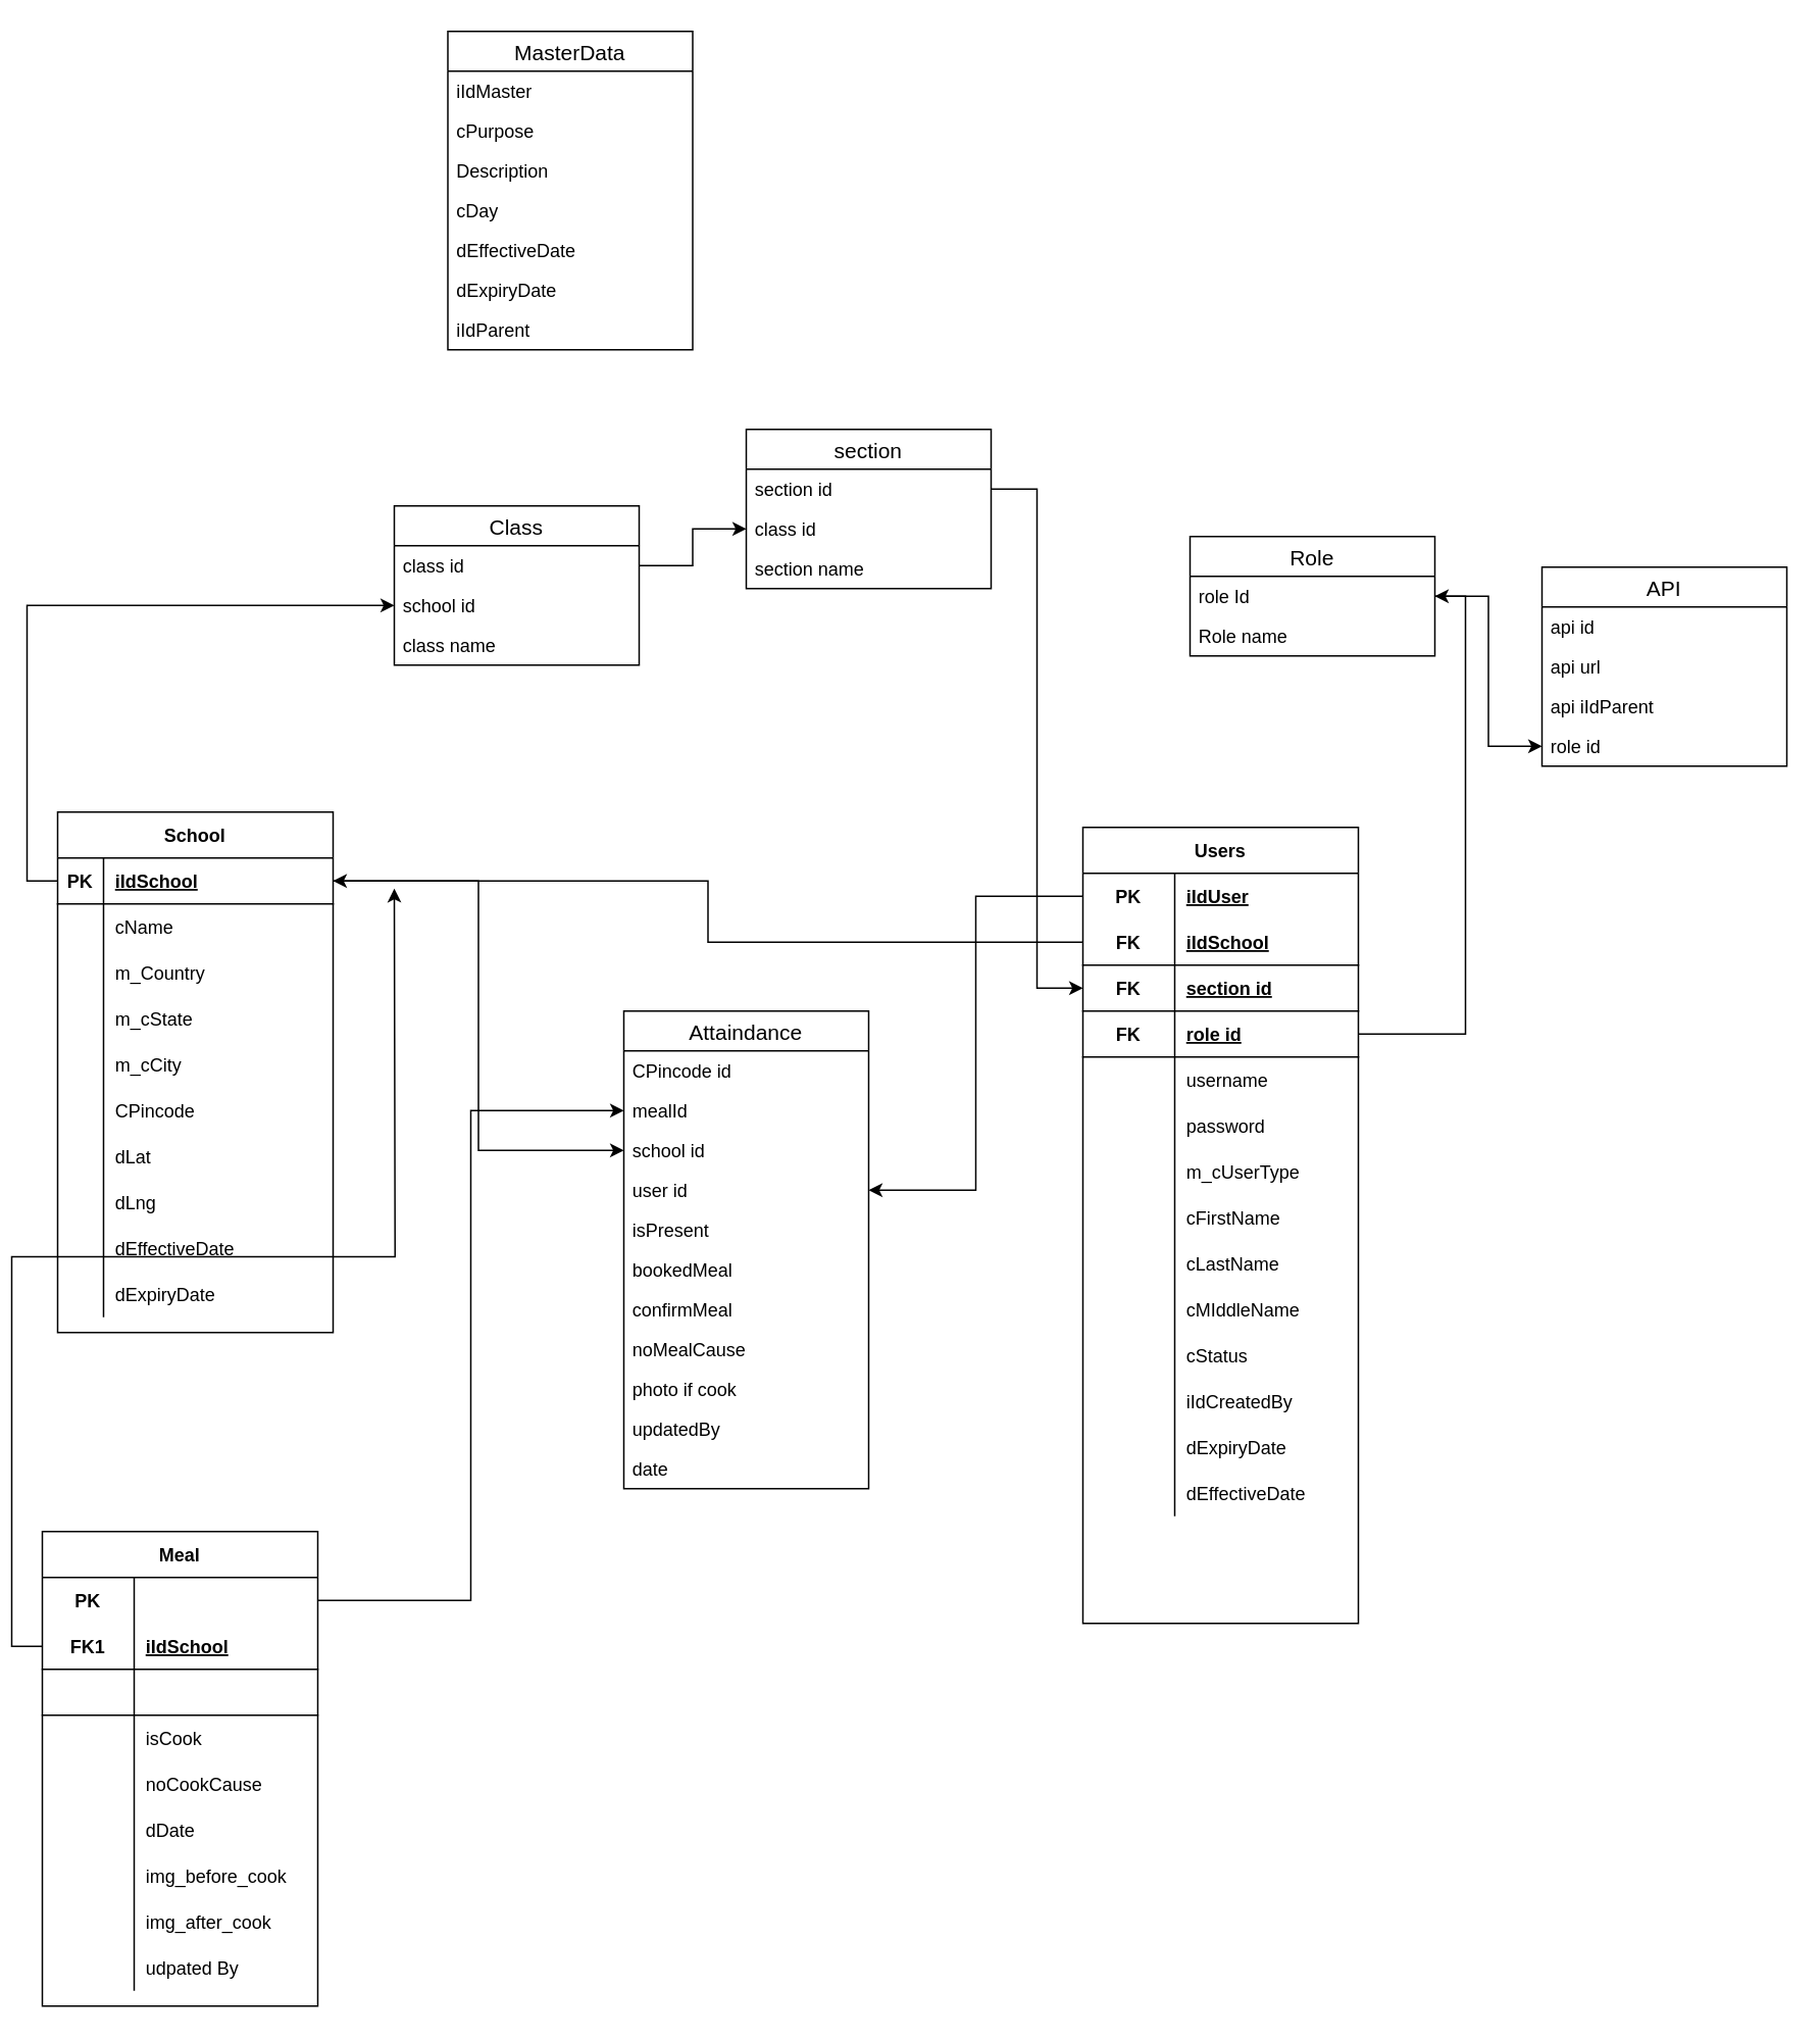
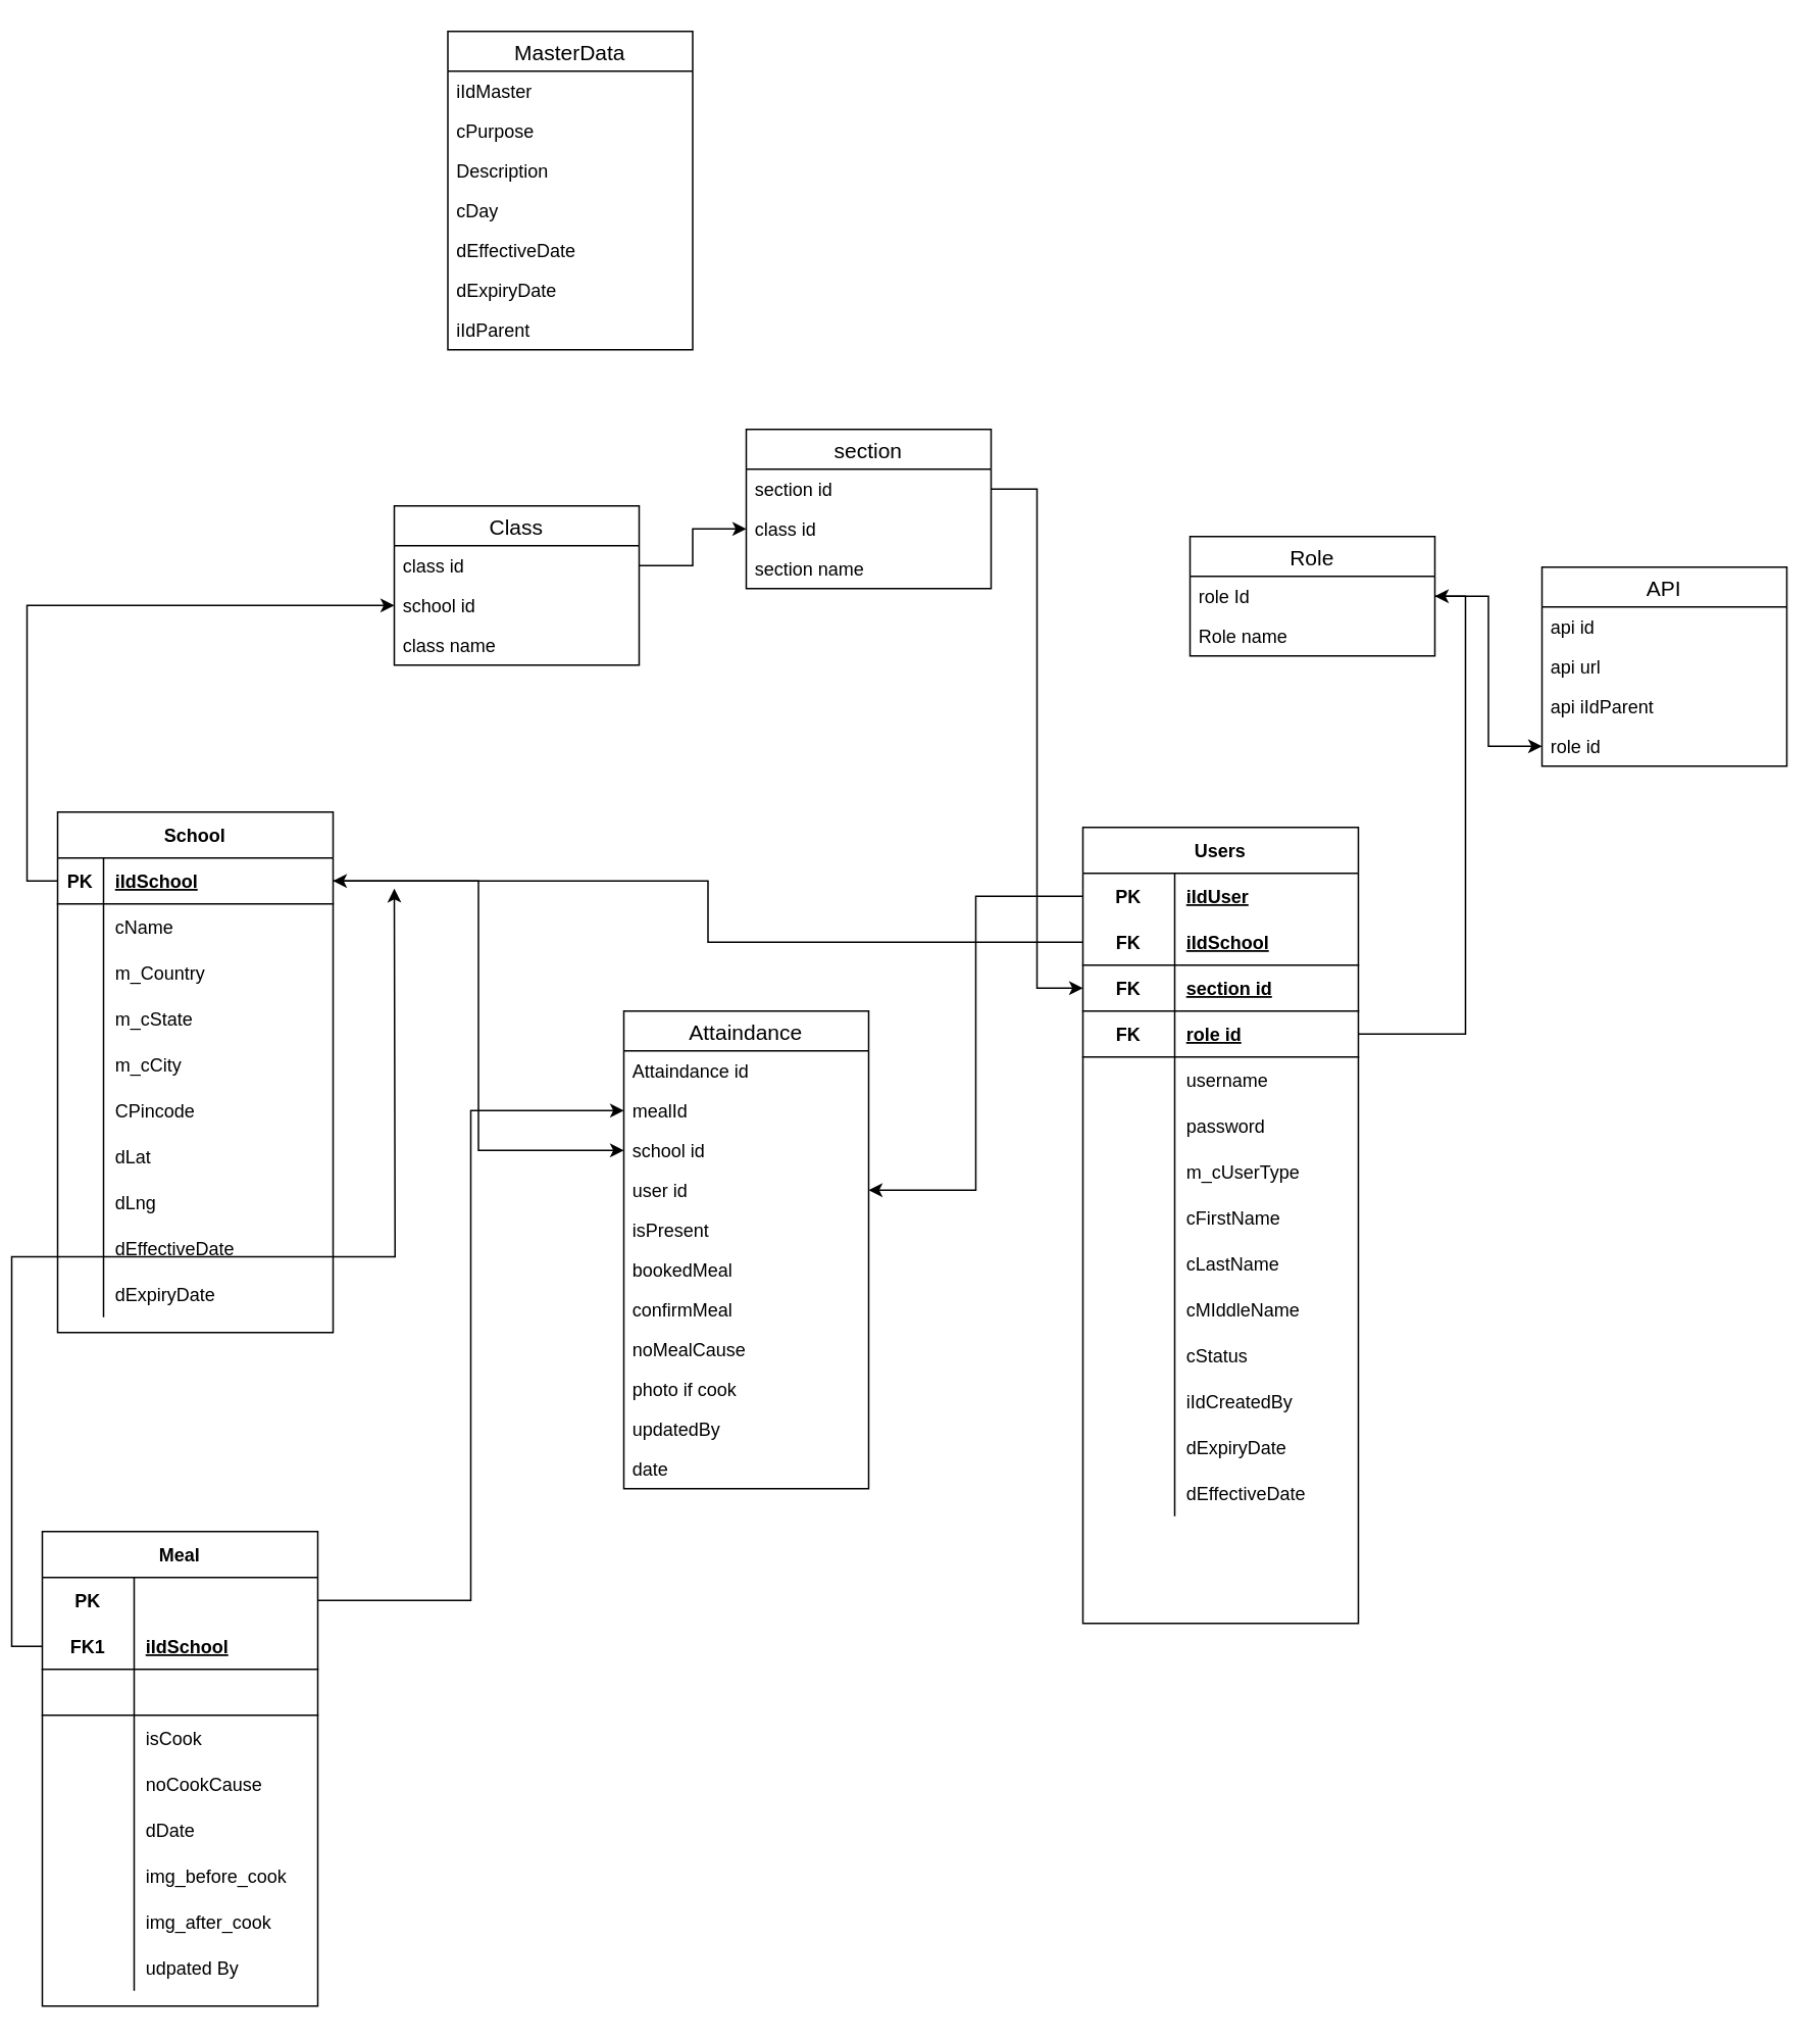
- <mxCell id="125" value="CPincode id" style="text;strokeColor=none;fillColor=none;spacingLeft=4;spacingRight=4;overflow=hidden;rotatable=0;points=[[0,0.5],[1,0.5]];portConstraint=eastwest;fontSize=12;" vertex="1" parent="124"><mxGeometry y="26" width="160" height="26" as="geometry" /></mxCell>
+ <mxCell id="125" value="Attaindance id" style="text;strokeColor=none;fillColor=none;spacingLeft=4;spacingRight=4;overflow=hidden;rotatable=0;points=[[0,0.5],[1,0.5]];portConstraint=eastwest;fontSize=12;" vertex="1" parent="124"><mxGeometry y="26" width="160" height="26" as="geometry" /></mxCell>
